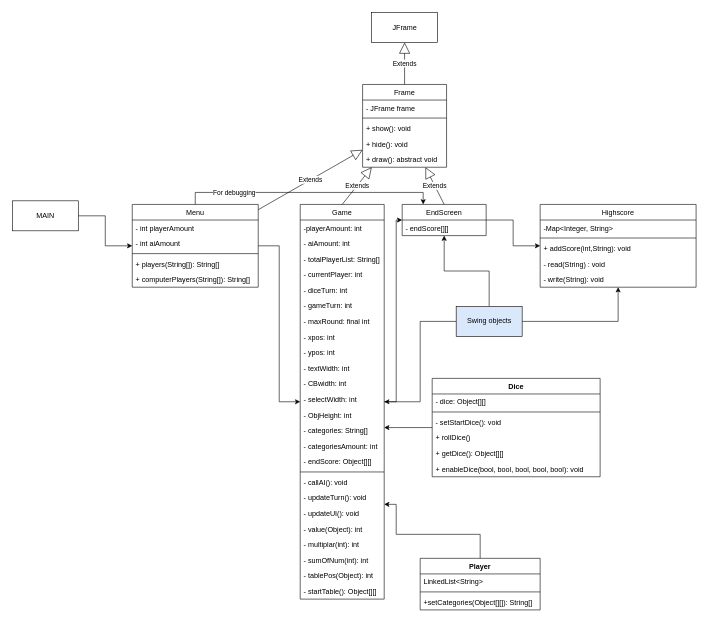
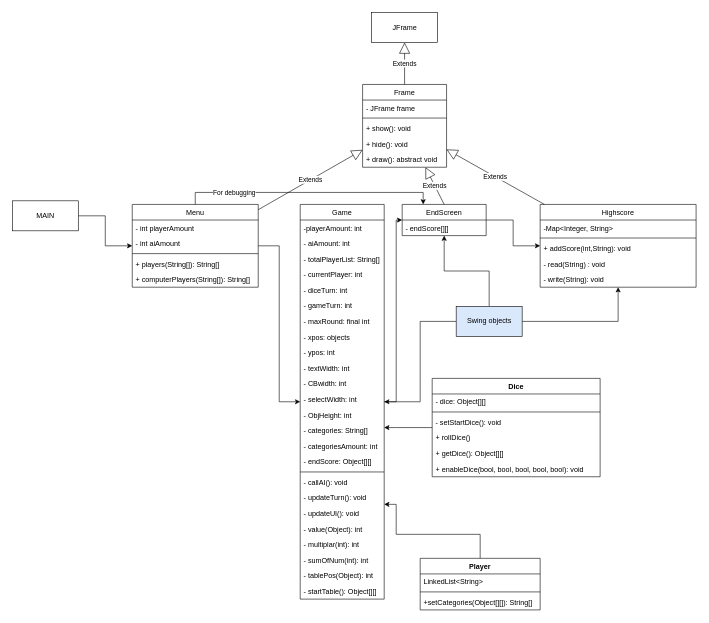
+ <mxCell id="61" value="Extends" style="endArrow=block;endSize=16;endFill=0;html=1;rounded=0;" edge="1" parent="1" source="44" target="2"><mxGeometry width="160" relative="1" as="geometry"><mxPoint x="860" y="280" as="sourcePoint" /><mxPoint x="1020" y="280" as="targetPoint" /></mxGeometry></mxCell>
- <mxCell id="58" value="Extends" style="endArrow=block;endSize=16;endFill=0;html=1;rounded=0;exitX=0.5;exitY=0;exitDx=0;exitDy=0;" edge="1" parent="1" source="9" target="2"><mxGeometry width="160" relative="1" as="geometry"><mxPoint x="490" y="290" as="sourcePoint" /><mxPoint x="650" y="290" as="targetPoint" /></mxGeometry></mxCell>
- <mxCell id="17" value="- xpos: int" style="text;strokeColor=none;fillColor=none;align=left;verticalAlign=top;spacingLeft=4;spacingRight=4;overflow=hidden;rotatable=0;points=[[0,0.5],[1,0.5]];portConstraint=eastwest;" vertex="1" parent="9"><mxGeometry y="208" width="140" height="26" as="geometry" /></mxCell>
+ <mxCell id="17" value="- xpos: objects" style="text;strokeColor=none;fillColor=none;align=left;verticalAlign=top;spacingLeft=4;spacingRight=4;overflow=hidden;rotatable=0;points=[[0,0.5],[1,0.5]];portConstraint=eastwest;" vertex="1" parent="9"><mxGeometry y="208" width="140" height="26" as="geometry" /></mxCell>
